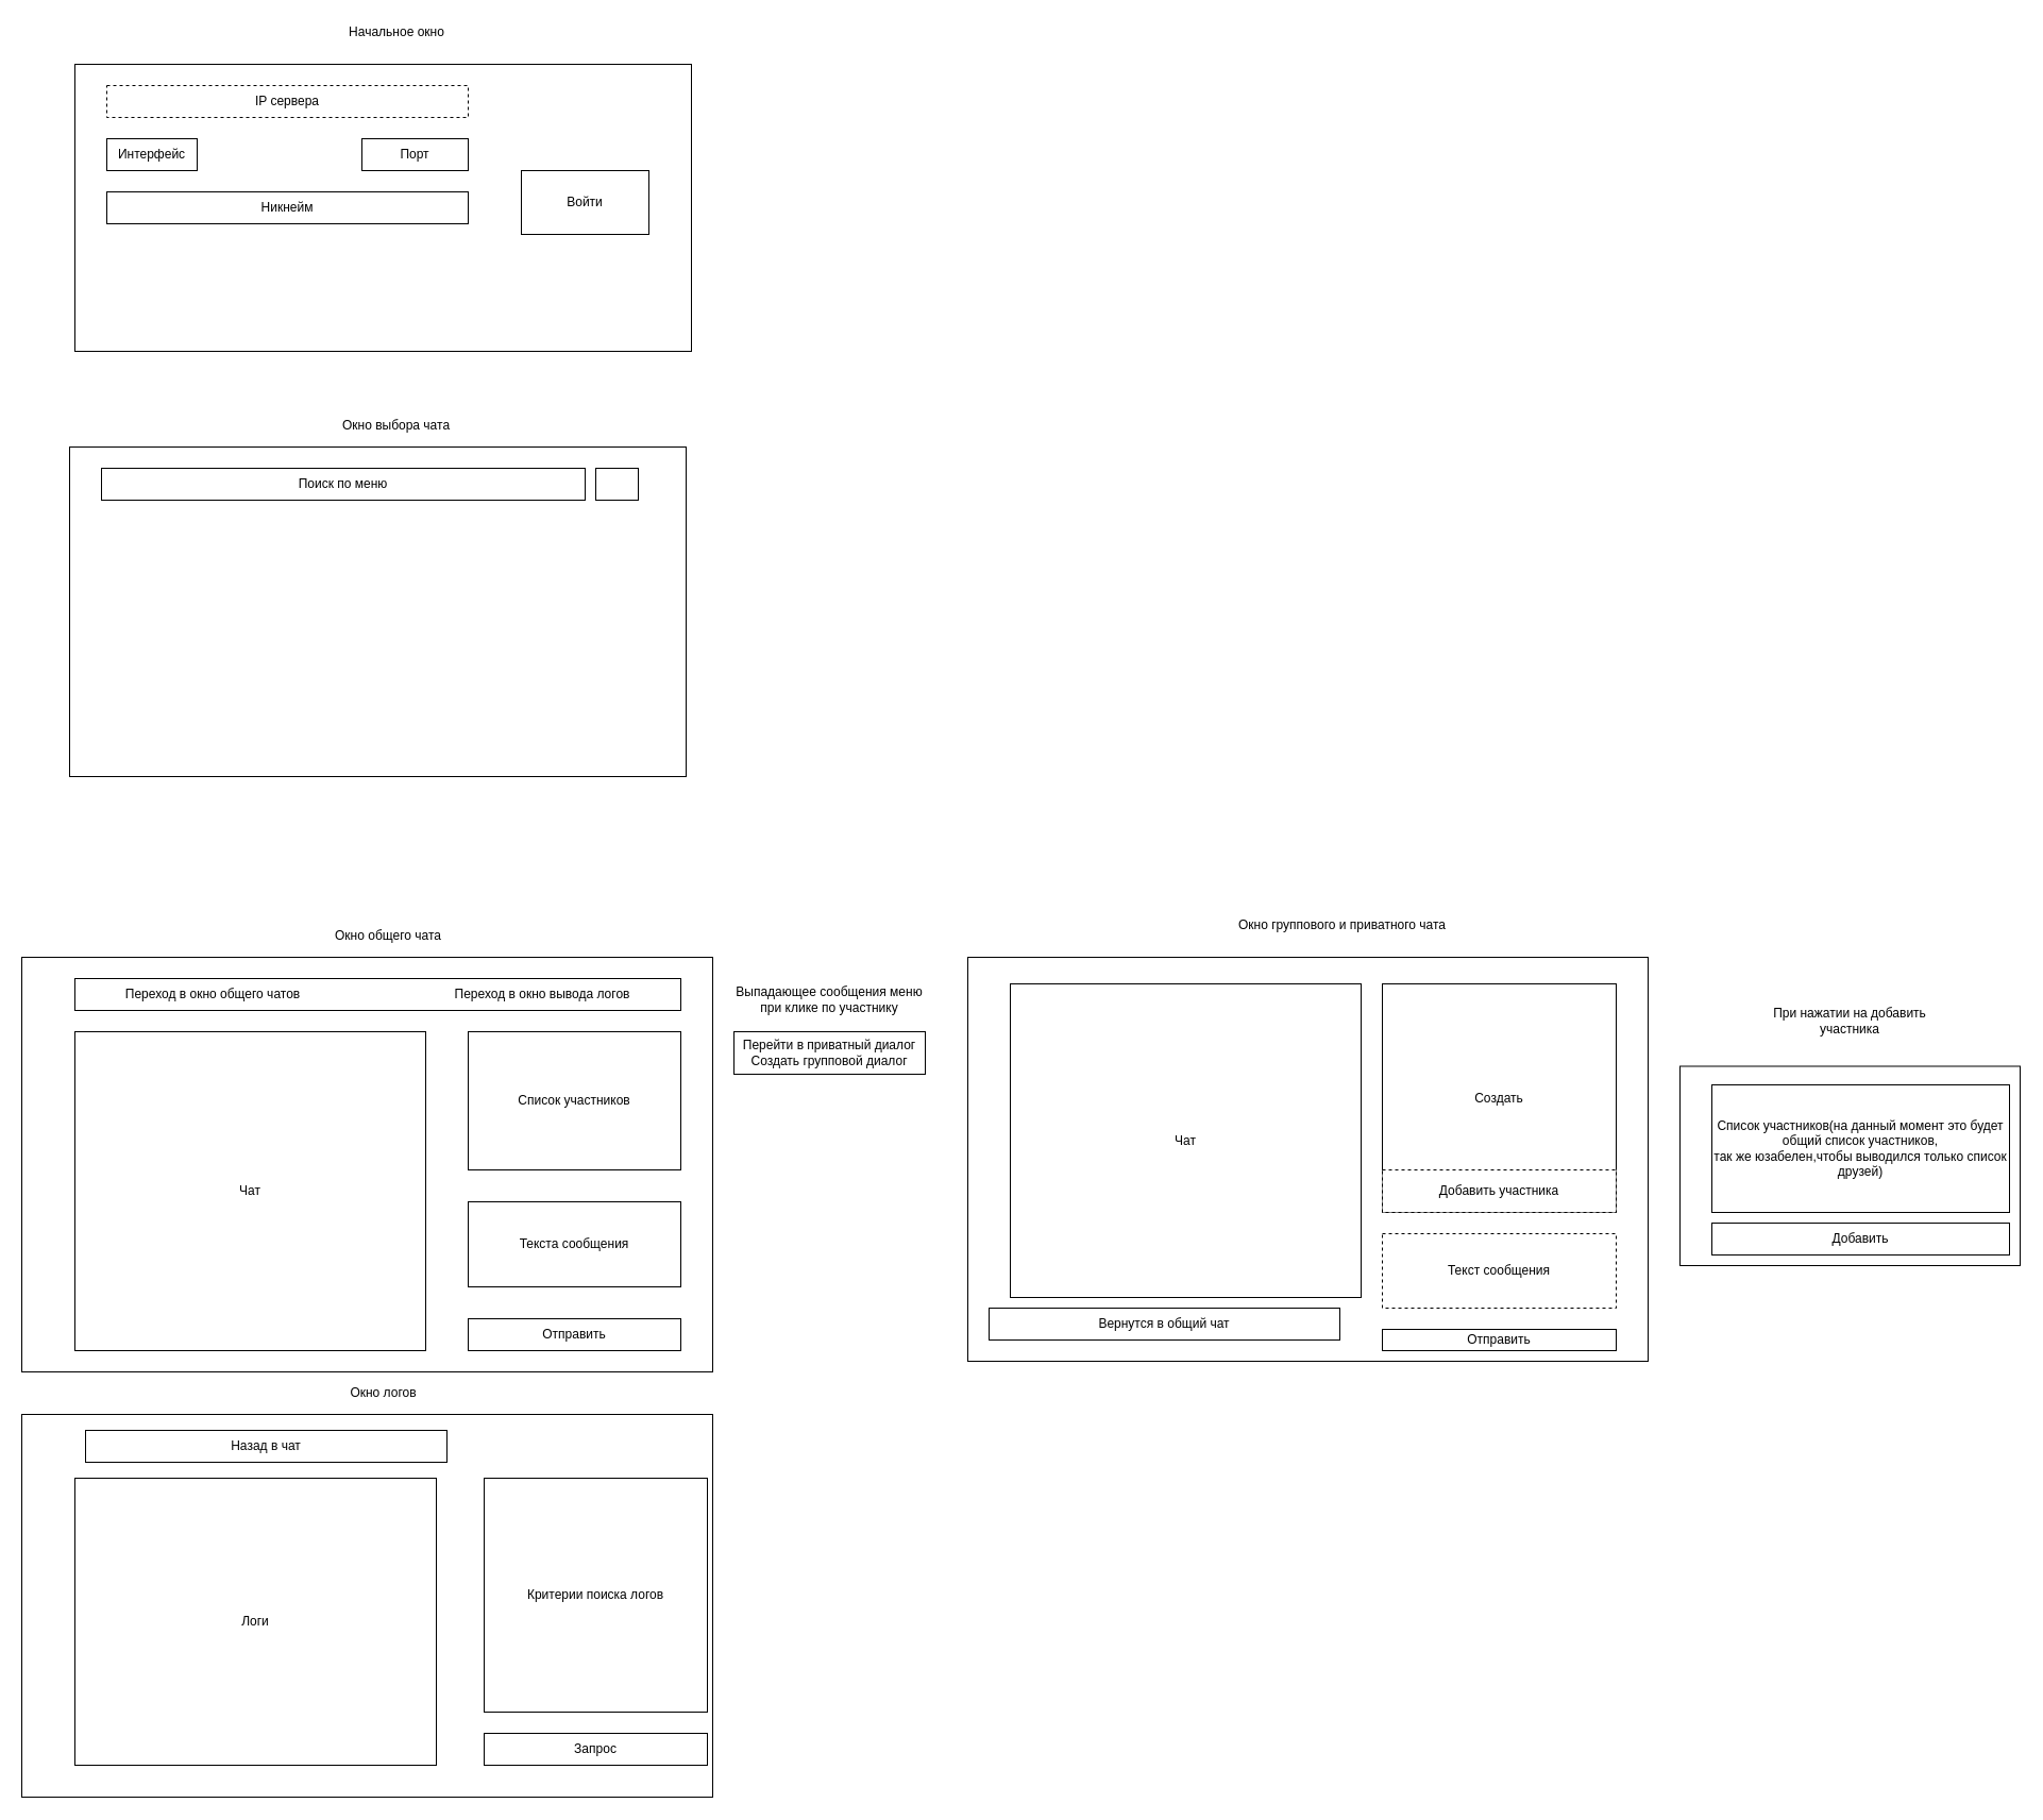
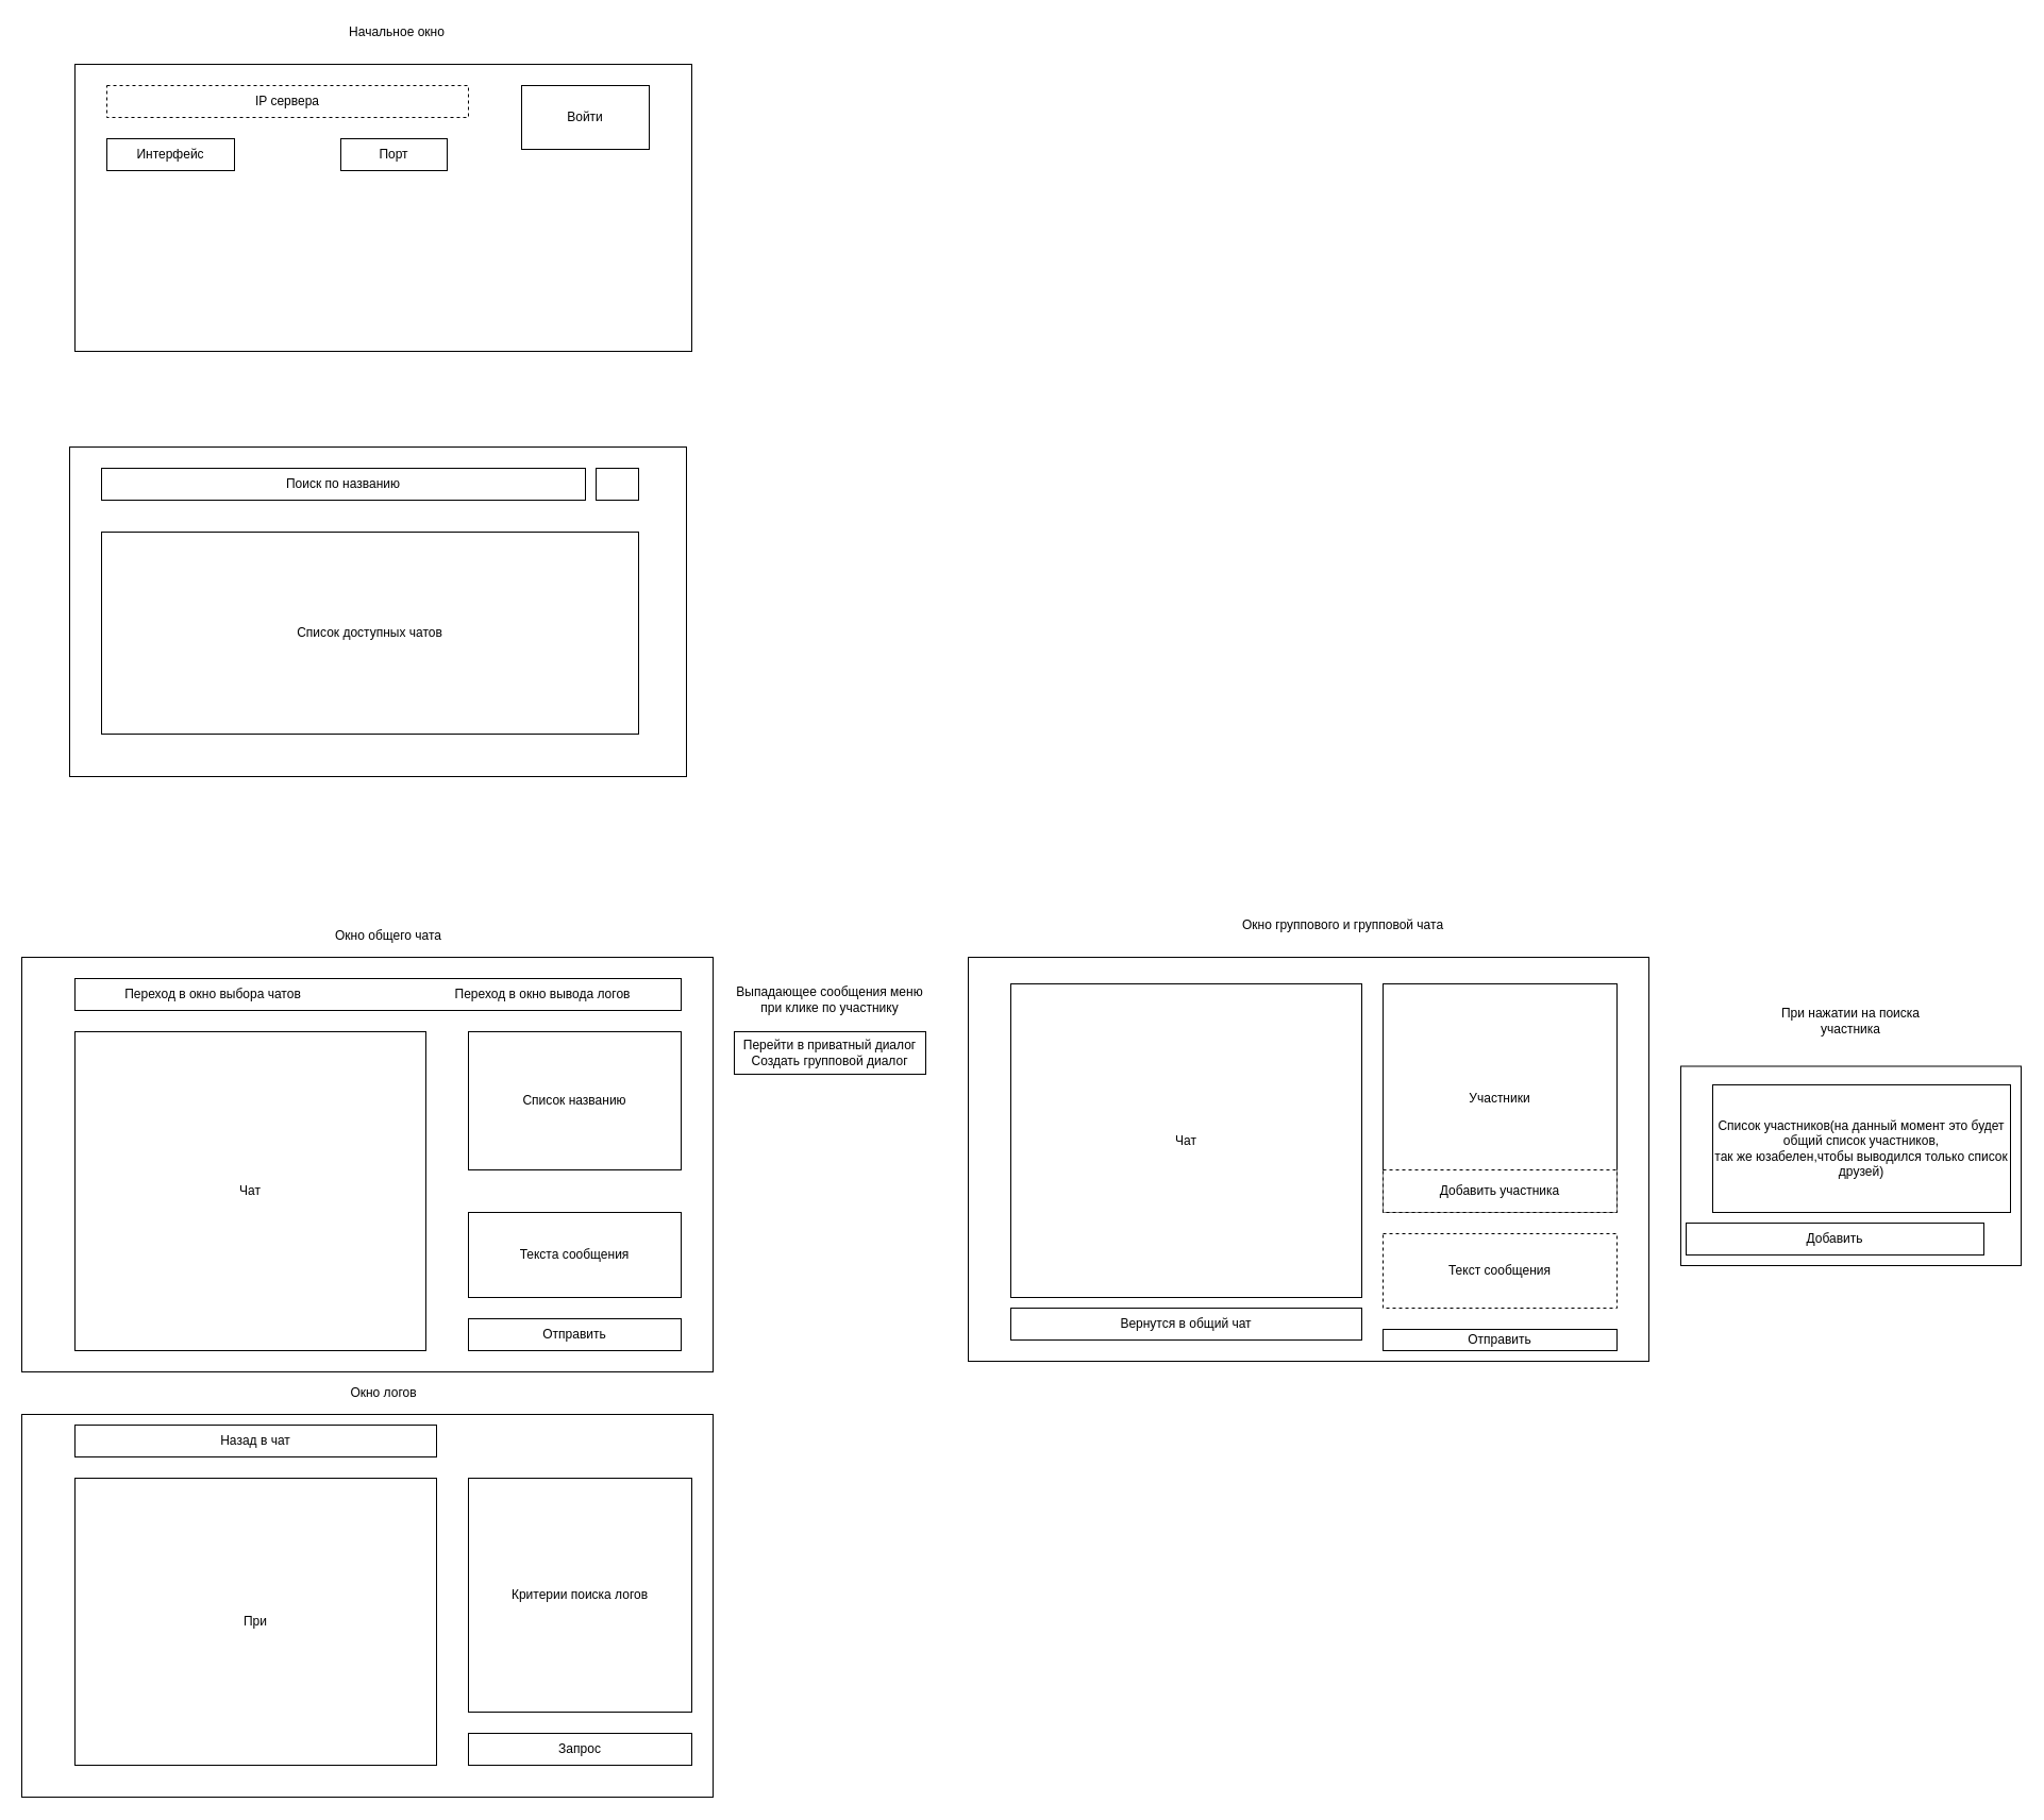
- <mxCell id="22" value="Интерфейс" style="rounded=0;whiteSpace=wrap;html=1;" vertex="1" parent="1"><mxGeometry x="100" y="130" width="85" height="30" as="geometry" /></mxCell>
+ <mxCell id="22" value="Интерфейс" style="rounded=0;whiteSpace=wrap;html=1;" vertex="1" parent="1"><mxGeometry x="100" y="130" width="120" height="30" as="geometry" /></mxCell>
- <mxCell id="19" value="Порт" style="rounded=0;whiteSpace=wrap;html=1;" vertex="1" parent="1"><mxGeometry x="340" y="130" width="100" height="30" as="geometry" /></mxCell>
+ <mxCell id="19" value="Порт" style="rounded=0;whiteSpace=wrap;html=1;" vertex="1" parent="1"><mxGeometry x="320" y="130" width="100" height="30" as="geometry" /></mxCell>
- <mxCell id="21" value="Войти" style="rounded=0;whiteSpace=wrap;html=1;" vertex="1" parent="1"><mxGeometry x="490" y="160" width="120" height="60" as="geometry" /></mxCell>
+ <mxCell id="21" value="Войти" style="rounded=0;whiteSpace=wrap;html=1;" vertex="1" parent="1"><mxGeometry x="490" y="80" width="120" height="60" as="geometry" /></mxCell>
- <mxCell id="20" value="Никнейм" style="rounded=0;whiteSpace=wrap;html=1;" vertex="1" parent="1"><mxGeometry x="100" y="180" width="340" height="30" as="geometry" /></mxCell>
- <mxCell id="25" value="Окно выбора чата" style="text;html=1;strokeColor=none;fillColor=none;align=center;verticalAlign=middle;whiteSpace=wrap;rounded=0;" vertex="1" parent="1"><mxGeometry x="320" y="390" width="105" height="20" as="geometry" /></mxCell>
- <mxCell id="27" value="Поиск по меню" style="rounded=0;whiteSpace=wrap;html=1;" vertex="1" parent="1"><mxGeometry x="95" y="440" width="455" height="30" as="geometry" /></mxCell>
+ <mxCell id="27" value="Поиск по названию" style="rounded=0;whiteSpace=wrap;html=1;" vertex="1" parent="1"><mxGeometry x="95" y="440" width="455" height="30" as="geometry" /></mxCell>
+ <mxCell id="26" value="Список доступных чатов" style="rounded=0;whiteSpace=wrap;html=1;" vertex="1" parent="1"><mxGeometry x="95" y="500" width="505" height="190" as="geometry" /></mxCell>
- <mxCell id="35" value="Окно группового и приватного чата" style="text;html=1;strokeColor=none;fillColor=none;align=center;verticalAlign=middle;whiteSpace=wrap;rounded=0;" vertex="1" parent="1"><mxGeometry x="1150" y="860" width="225" height="20" as="geometry" /></mxCell>
+ <mxCell id="35" value="Окно группового и групповой чата" style="text;html=1;strokeColor=none;fillColor=none;align=center;verticalAlign=middle;whiteSpace=wrap;rounded=0;" vertex="1" parent="1"><mxGeometry x="1150" y="860" width="225" height="20" as="geometry" /></mxCell>
- <mxCell id="9" value="Переход в окно общего чатов" style="text;html=1;strokeColor=none;fillColor=none;align=center;verticalAlign=middle;whiteSpace=wrap;rounded=0;" vertex="1" parent="1"><mxGeometry x="90" y="925" width="220" height="20" as="geometry" /></mxCell>
+ <mxCell id="9" value="Переход в окно выбора чатов" style="text;html=1;strokeColor=none;fillColor=none;align=center;verticalAlign=middle;whiteSpace=wrap;rounded=0;" vertex="1" parent="1"><mxGeometry x="90" y="925" width="220" height="20" as="geometry" /></mxCell>
- <mxCell id="40" value="При нажатии на добавить участника" style="text;html=1;strokeColor=none;fillColor=none;align=center;verticalAlign=middle;whiteSpace=wrap;rounded=0;" vertex="1" parent="1"><mxGeometry x="1655" y="950" width="170" height="20" as="geometry" /></mxCell>
+ <mxCell id="40" value="При нажатии на поиска участника" style="text;html=1;strokeColor=none;fillColor=none;align=center;verticalAlign=middle;whiteSpace=wrap;rounded=0;" vertex="1" parent="1"><mxGeometry x="1655" y="950" width="170" height="20" as="geometry" /></mxCell>
- <mxCell id="33" value="Создать" style="rounded=0;whiteSpace=wrap;html=1;" vertex="1" parent="1"><mxGeometry x="1300" y="925" width="220" height="215" as="geometry" /></mxCell>
+ <mxCell id="33" value="Участники" style="rounded=0;whiteSpace=wrap;html=1;" vertex="1" parent="1"><mxGeometry x="1300" y="925" width="220" height="215" as="geometry" /></mxCell>
- <mxCell id="4" value="Список участников" style="rounded=0;whiteSpace=wrap;html=1;" vertex="1" parent="1"><mxGeometry x="440" y="970" width="200" height="130" as="geometry" /></mxCell>
+ <mxCell id="4" value="Список названию" style="rounded=0;whiteSpace=wrap;html=1;" vertex="1" parent="1"><mxGeometry x="440" y="970" width="200" height="130" as="geometry" /></mxCell>
- <mxCell id="42" value="Добавить" style="rounded=0;whiteSpace=wrap;html=1;" vertex="1" parent="1"><mxGeometry x="1610" y="1150" width="280" height="30" as="geometry" /></mxCell>
+ <mxCell id="42" value="Добавить" style="rounded=0;whiteSpace=wrap;html=1;" vertex="1" parent="1"><mxGeometry x="1585" y="1150" width="280" height="30" as="geometry" /></mxCell>
- <mxCell id="5" value="Текста сообщения" style="rounded=0;whiteSpace=wrap;html=1;" vertex="1" parent="1"><mxGeometry x="440" y="1130" width="200" height="80" as="geometry" /></mxCell>
+ <mxCell id="5" value="Текста сообщения" style="rounded=0;whiteSpace=wrap;html=1;" vertex="1" parent="1"><mxGeometry x="440" y="1140" width="200" height="80" as="geometry" /></mxCell>
- <mxCell id="38" value="Вернутся в общий чат" style="rounded=0;whiteSpace=wrap;html=1;" vertex="1" parent="1"><mxGeometry x="930" y="1230" width="330" height="30" as="geometry" /></mxCell>
+ <mxCell id="38" value="Вернутся в общий чат" style="rounded=0;whiteSpace=wrap;html=1;" vertex="1" parent="1"><mxGeometry x="950" y="1230" width="330" height="30" as="geometry" /></mxCell>
- <mxCell id="15" value="Назад в чат" style="rounded=0;whiteSpace=wrap;html=1;" vertex="1" parent="1"><mxGeometry x="80" y="1345" width="340" height="30" as="geometry" /></mxCell>
+ <mxCell id="15" value="Назад в чат" style="rounded=0;whiteSpace=wrap;html=1;" vertex="1" parent="1"><mxGeometry x="70" y="1340" width="340" height="30" as="geometry" /></mxCell>
- <mxCell id="13" value="Критерии поиска логов" style="rounded=0;whiteSpace=wrap;html=1;" vertex="1" parent="1"><mxGeometry x="455" y="1390" width="210" height="220" as="geometry" /></mxCell>
+ <mxCell id="13" value="Критерии поиска логов" style="rounded=0;whiteSpace=wrap;html=1;" vertex="1" parent="1"><mxGeometry x="440" y="1390" width="210" height="220" as="geometry" /></mxCell>
- <mxCell id="12" value="Логи" style="rounded=0;whiteSpace=wrap;html=1;" vertex="1" parent="1"><mxGeometry x="70" y="1390" width="340" height="270" as="geometry" /></mxCell>
+ <mxCell id="12" value="При" style="rounded=0;whiteSpace=wrap;html=1;" vertex="1" parent="1"><mxGeometry x="70" y="1390" width="340" height="270" as="geometry" /></mxCell>
- <mxCell id="14" value="Запрос" style="rounded=0;whiteSpace=wrap;html=1;" vertex="1" parent="1"><mxGeometry x="455" y="1630" width="210" height="30" as="geometry" /></mxCell>
+ <mxCell id="14" value="Запрос" style="rounded=0;whiteSpace=wrap;html=1;" vertex="1" parent="1"><mxGeometry x="440" y="1630" width="210" height="30" as="geometry" /></mxCell>
